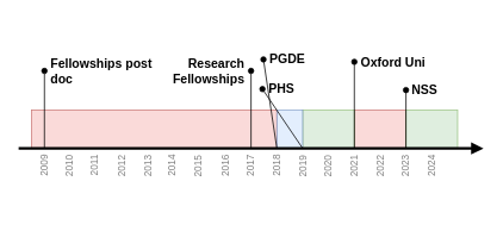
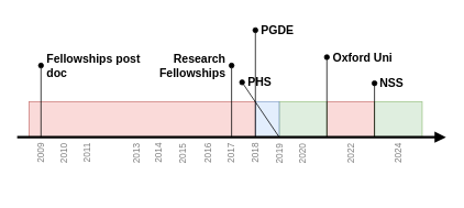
- <mxCell id="23" value="&lt;b style=&quot;font-size: 14px;&quot;&gt;PGDE&lt;/b&gt;" style="rounded=0;whiteSpace=wrap;html=1;align=left;spacingLeft=5;fillColor=none;strokeColor=none;fontSize=14;" vertex="1" parent="2"><mxGeometry x="273.889" y="30" width="72.222" height="32.143" as="geometry" /></mxCell>
+ <mxCell id="23" value="&lt;b style=&quot;font-size: 14px;&quot;&gt;PGDE&lt;/b&gt;" style="rounded=0;whiteSpace=wrap;html=1;align=left;spacingLeft=5;fillColor=none;strokeColor=none;fontSize=14;" vertex="1" parent="2"><mxGeometry x="288.889" width="72.222" height="32.143" as="geometry" /></mxCell>
- <mxCell id="14" value="2012" style="text;html=1;align=right;verticalAlign=middle;whiteSpace=wrap;rounded=0;horizontal=0;fontSize=11;fontColor=#808080;spacingTop=0;spacingRight=5;" vertex="1" parent="2"><mxGeometry x="101.111" y="145.714" width="28.889" height="64.286" as="geometry" /></mxCell>
- <mxCell id="29" value="2021" style="text;html=1;align=right;verticalAlign=middle;whiteSpace=wrap;rounded=0;horizontal=0;fontSize=11;fontColor=#808080;spacingTop=0;spacingRight=5;" vertex="1" parent="2"><mxGeometry x="361.111" y="145.714" width="28.889" height="64.286" as="geometry" /></mxCell>
- <mxCell id="30" value="2023" style="text;html=1;align=right;verticalAlign=middle;whiteSpace=wrap;rounded=0;horizontal=0;fontSize=11;fontColor=#808080;spacingTop=0;spacingRight=5;" vertex="1" parent="2"><mxGeometry x="418.889" y="145.714" width="28.889" height="64.286" as="geometry" /></mxCell>
